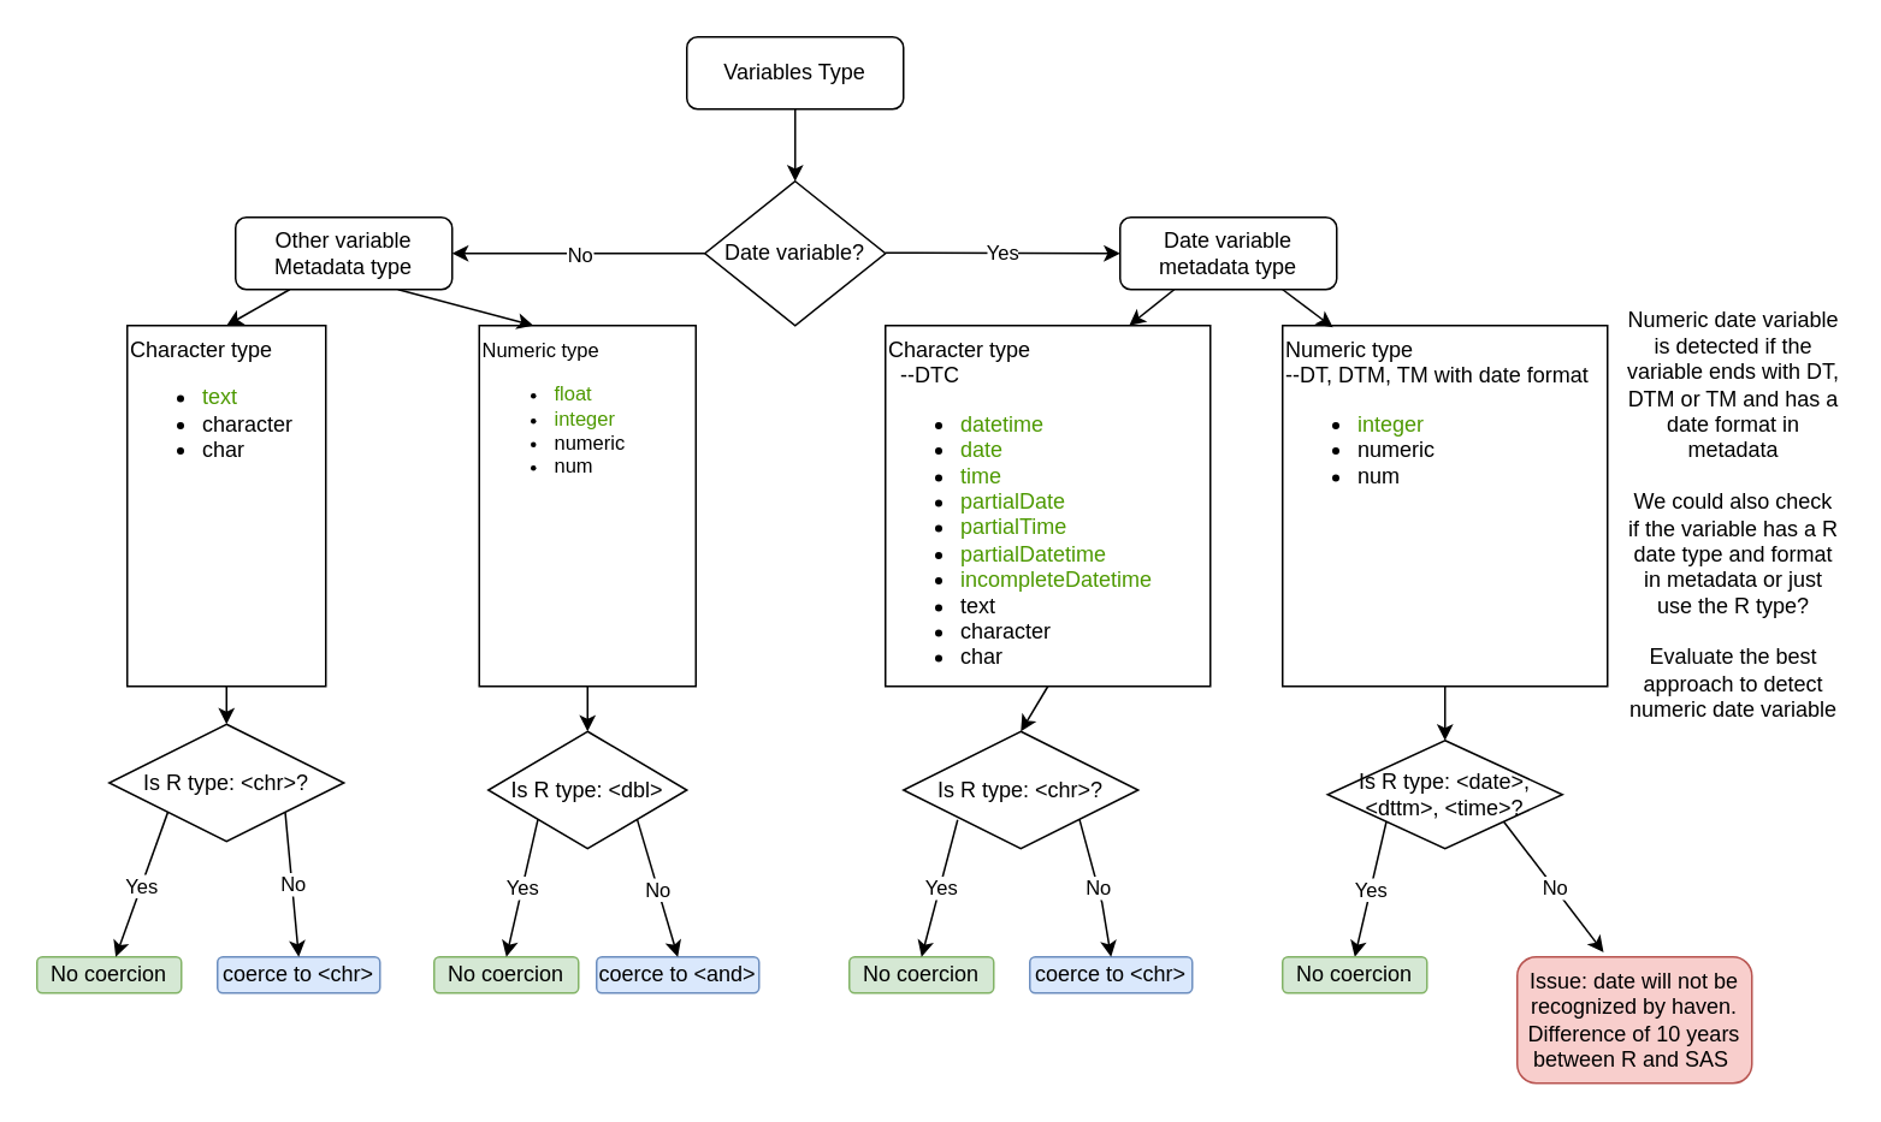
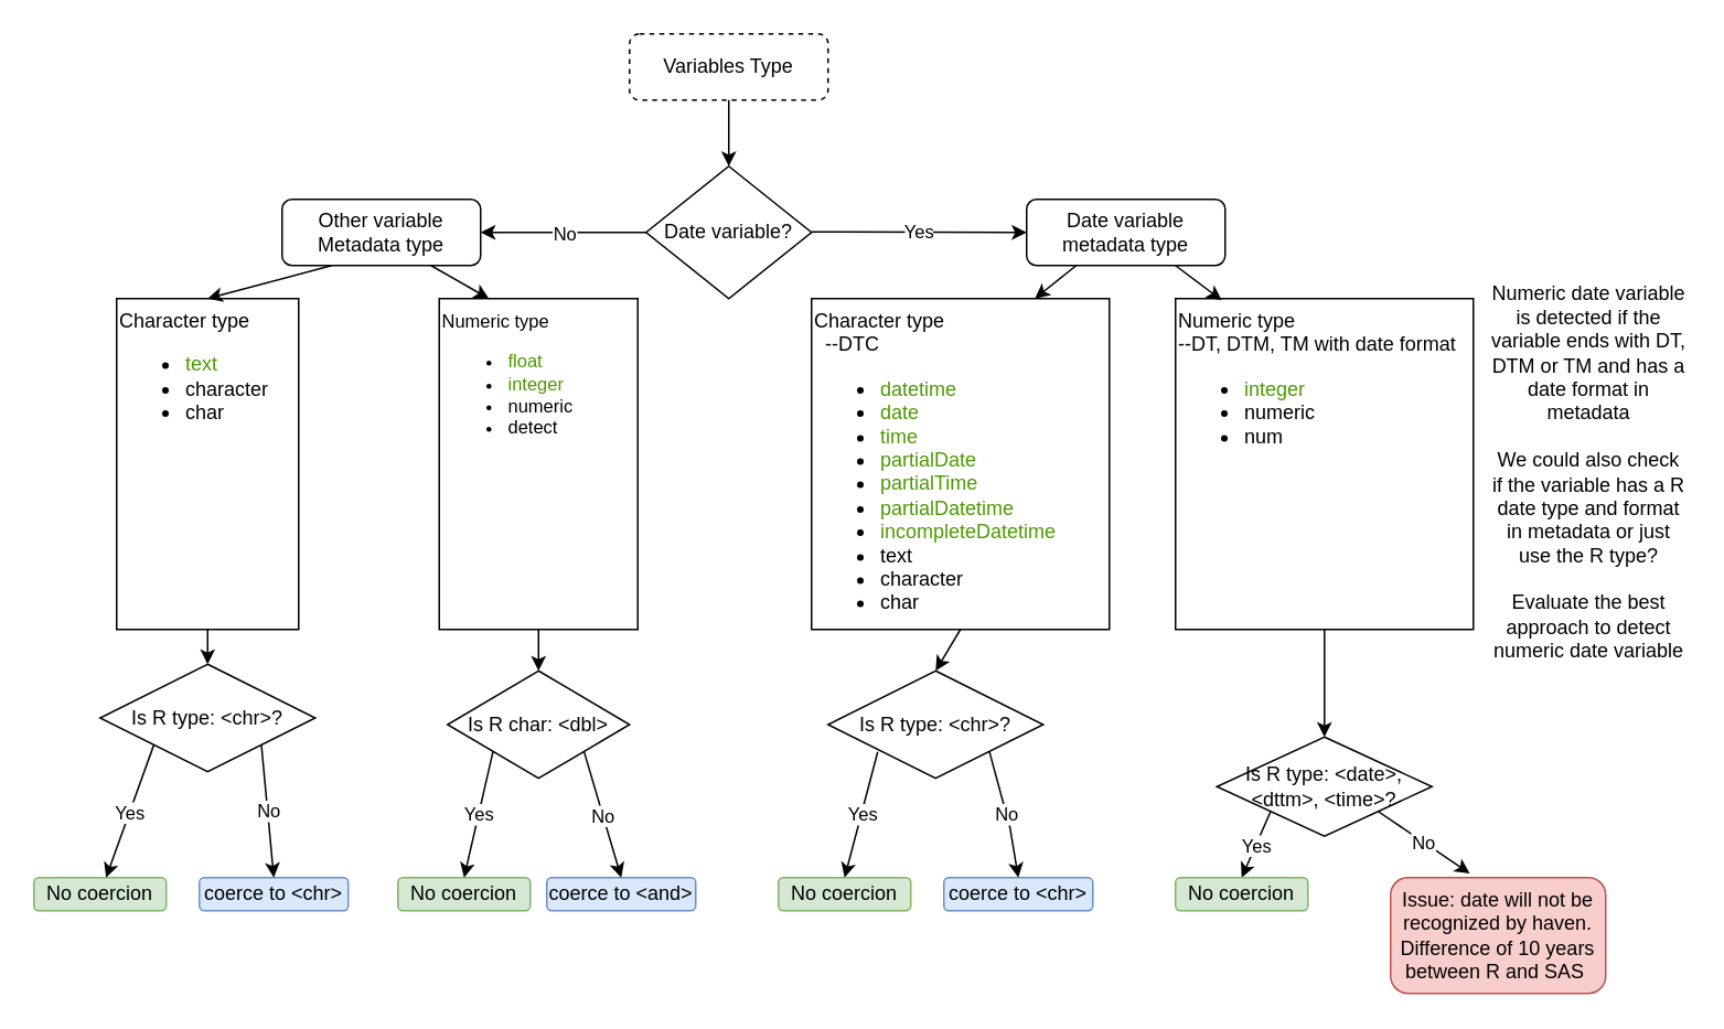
- <mxCell id="2" value="Variables Type" style="rounded=1;whiteSpace=wrap;html=1;fontSize=12;glass=0;strokeWidth=1;shadow=0;" parent="1" vertex="1"><mxGeometry x="380" y="20" width="120" height="40" as="geometry" /></mxCell>
+ <mxCell id="2" value="Variables Type" style="rounded=1;whiteSpace=wrap;html=1;fontSize=12;glass=0;strokeWidth=1;shadow=0;dashed=1;" parent="1" vertex="1"><mxGeometry x="380" y="20" width="120" height="40" as="geometry" /></mxCell>
- <mxCell id="4" value="Other variable Metadata type" style="rounded=1;whiteSpace=wrap;html=1;" vertex="1" parent="1"><mxGeometry x="130" y="120" width="120" height="40" as="geometry" /></mxCell>
+ <mxCell id="4" value="Other variable Metadata type" style="rounded=1;whiteSpace=wrap;html=1;" vertex="1" parent="1"><mxGeometry x="170" y="120" width="120" height="40" as="geometry" /></mxCell>
- <mxCell id="9" value="&lt;font style=&quot;font-size: 11px;&quot;&gt;Numeric type&lt;br&gt;&lt;/font&gt;&lt;ul style=&quot;font-size: 11px;&quot;&gt;&lt;li style=&quot;&quot;&gt;&lt;font color=&quot;#4d9900&quot; style=&quot;font-size: 11px;&quot;&gt;float&lt;/font&gt;&lt;/li&gt;&lt;li style=&quot;&quot;&gt;&lt;font color=&quot;#4d9900&quot; style=&quot;font-size: 11px;&quot;&gt;integer&lt;/font&gt;&lt;/li&gt;&lt;li style=&quot;&quot;&gt;&lt;font style=&quot;font-size: 11px;&quot;&gt;numeric&lt;/font&gt;&lt;/li&gt;&lt;li style=&quot;&quot;&gt;&lt;font style=&quot;font-size: 11px;&quot;&gt;num&lt;/font&gt;&lt;/li&gt;&lt;/ul&gt;" style="shape=label;perimeter=rectanglePerimeter;whiteSpace=wrap;html=1;fixedSize=1;align=left;verticalAlign=top;" vertex="1" parent="1"><mxGeometry x="265" y="180" width="120" height="200" as="geometry" /></mxCell>
+ <mxCell id="9" value="&lt;font style=&quot;font-size: 11px;&quot;&gt;Numeric type&lt;br&gt;&lt;/font&gt;&lt;ul style=&quot;font-size: 11px;&quot;&gt;&lt;li style=&quot;&quot;&gt;&lt;font color=&quot;#4d9900&quot; style=&quot;font-size: 11px;&quot;&gt;float&lt;/font&gt;&lt;/li&gt;&lt;li style=&quot;&quot;&gt;&lt;font color=&quot;#4d9900&quot; style=&quot;font-size: 11px;&quot;&gt;integer&lt;/font&gt;&lt;/li&gt;&lt;li style=&quot;&quot;&gt;&lt;font style=&quot;font-size: 11px;&quot;&gt;numeric&lt;/font&gt;&lt;/li&gt;&lt;li style=&quot;&quot;&gt;&lt;font style=&quot;font-size: 11px;&quot;&gt;detect&lt;/font&gt;&lt;/li&gt;&lt;/ul&gt;" style="shape=label;perimeter=rectanglePerimeter;whiteSpace=wrap;html=1;fixedSize=1;align=left;verticalAlign=top;" vertex="1" parent="1"><mxGeometry x="265" y="180" width="120" height="200" as="geometry" /></mxCell>
- <mxCell id="19" value="Is R type: &amp;lt;dbl&amp;gt;" style="rhombus;whiteSpace=wrap;html=1;" vertex="1" parent="1"><mxGeometry x="270" y="405" width="110" height="65" as="geometry" /></mxCell>
+ <mxCell id="19" value="Is R char: &amp;lt;dbl&amp;gt;" style="rhombus;whiteSpace=wrap;html=1;" vertex="1" parent="1"><mxGeometry x="270" y="405" width="110" height="65" as="geometry" /></mxCell>
- <mxCell id="21" value="Is R type: &amp;lt;date&amp;gt;, &amp;lt;dttm&amp;gt;, &amp;lt;time&amp;gt;?" style="rhombus;whiteSpace=wrap;html=1;" vertex="1" parent="1"><mxGeometry x="735" y="410" width="130" height="60" as="geometry" /></mxCell>
+ <mxCell id="21" value="Is R type: &amp;lt;date&amp;gt;, &amp;lt;dttm&amp;gt;, &amp;lt;time&amp;gt;?" style="rhombus;whiteSpace=wrap;html=1;" vertex="1" parent="1"><mxGeometry x="735" y="445" width="130" height="60" as="geometry" /></mxCell>
